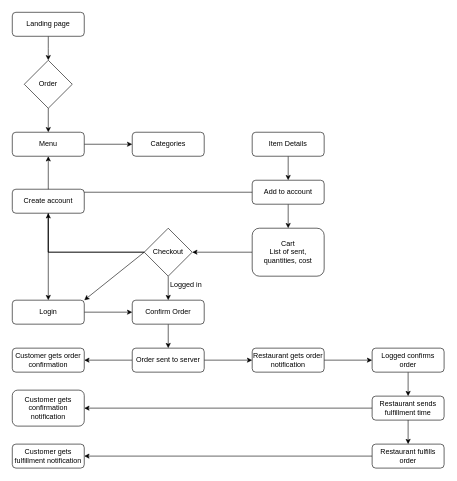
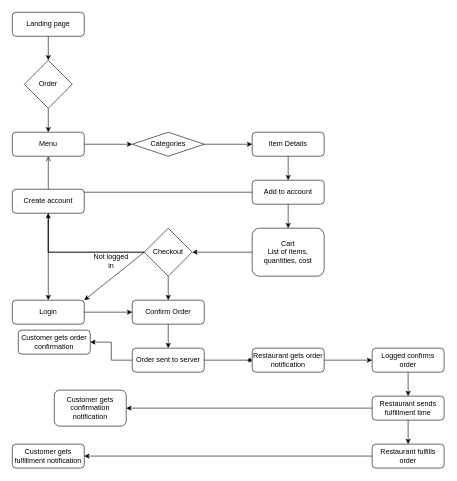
- <mxCell id="9" value="Categories" style="whiteSpace=wrap;html=1;rounded=1;" vertex="1" parent="1"><mxGeometry x="220" y="220" width="120" height="40" as="geometry" /></mxCell>
+ <mxCell id="9" value="Categories" style="rhombus;whiteSpace=wrap;html=1;" vertex="1" parent="1"><mxGeometry x="220" y="220" width="120" height="40" as="geometry" /></mxCell>
+ <mxCell id="8" value="" style="edgeStyle=orthogonalEdgeStyle;rounded=0;orthogonalLoop=1;jettySize=auto;html=1;" edge="1" parent="1" source="9" target="11"><mxGeometry relative="1" as="geometry" /></mxCell>
- <mxCell id="14" value="" style="endArrow=classic;html=1;rounded=0;exitX=0;exitY=0.5;exitDx=0;exitDy=0;entryX=0.5;entryY=1;entryDx=0;entryDy=0;" edge="1" parent="1" source="13" target="7"><mxGeometry width="50" height="50" relative="1" as="geometry"><mxPoint x="360" y="300" as="sourcePoint" /><mxPoint x="180" y="320" as="targetPoint" /><Array as="points"><mxPoint x="80" y="320" /></Array></mxGeometry></mxCell>
+ <mxCell id="14" value="" style="endArrow=open;html=1;rounded=0;exitX=0;exitY=0.5;exitDx=0;exitDy=0;entryX=0.5;entryY=1;entryDx=0;entryDy=0;" edge="1" parent="1" source="13" target="7"><mxGeometry width="50" height="50" relative="1" as="geometry"><mxPoint x="360" y="300" as="sourcePoint" /><mxPoint x="180" y="320" as="targetPoint" /><Array as="points"><mxPoint x="80" y="320" /></Array></mxGeometry></mxCell>
- <mxCell id="19" value="Cart&lt;br&gt;List of sent, quantities, cost" style="rounded=1;whiteSpace=wrap;html=1;" vertex="1" parent="1"><mxGeometry x="420" y="380" width="120" height="80" as="geometry" /></mxCell>
+ <mxCell id="19" value="Cart&lt;br&gt;List of items, quantities, cost" style="rounded=1;whiteSpace=wrap;html=1;" vertex="1" parent="1"><mxGeometry x="420" y="380" width="120" height="80" as="geometry" /></mxCell>
+ <mxCell id="29" value="Not logged in" style="text;html=1;strokeColor=none;fillColor=none;align=center;verticalAlign=middle;whiteSpace=wrap;rounded=0;" vertex="1" parent="1"><mxGeometry x="150" y="420" width="70" height="30" as="geometry" /></mxCell>
- <mxCell id="28" value="Logged in" style="text;html=1;strokeColor=none;fillColor=none;align=center;verticalAlign=middle;whiteSpace=wrap;rounded=0;" vertex="1" parent="1"><mxGeometry x="280" y="460" width="60" height="30" as="geometry" /></mxCell>
- <mxCell id="44" value="Customer gets order confirmation" style="whiteSpace=wrap;html=1;rounded=1;" vertex="1" parent="1"><mxGeometry x="20" y="580" width="120" height="40" as="geometry" /></mxCell>
+ <mxCell id="44" value="Customer gets order confirmation" style="whiteSpace=wrap;html=1;rounded=1;" vertex="1" parent="1"><mxGeometry x="30" y="550" width="120" height="40" as="geometry" /></mxCell>
- <mxCell id="30" value="" style="edgeStyle=orthogonalEdgeStyle;rounded=0;orthogonalLoop=1;jettySize=auto;html=1;" edge="1" parent="1" source="32" target="35"><mxGeometry relative="1" as="geometry" /></mxCell>
+ <mxCell id="30" value="" style="edgeStyle=orthogonalEdgeStyle;rounded=0;orthogonalLoop=1;jettySize=auto;html=1;endArrow=diamond;" edge="1" parent="1" source="32" target="35"><mxGeometry relative="1" as="geometry" /></mxCell>
- <mxCell id="33" value="Customer gets confirmation notification" style="whiteSpace=wrap;html=1;rounded=1;" vertex="1" parent="1"><mxGeometry x="20" y="650" width="120" height="60" as="geometry" /></mxCell>
+ <mxCell id="33" value="Customer gets confirmation notification" style="whiteSpace=wrap;html=1;rounded=1;" vertex="1" parent="1"><mxGeometry x="90" y="650" width="120" height="60" as="geometry" /></mxCell>
